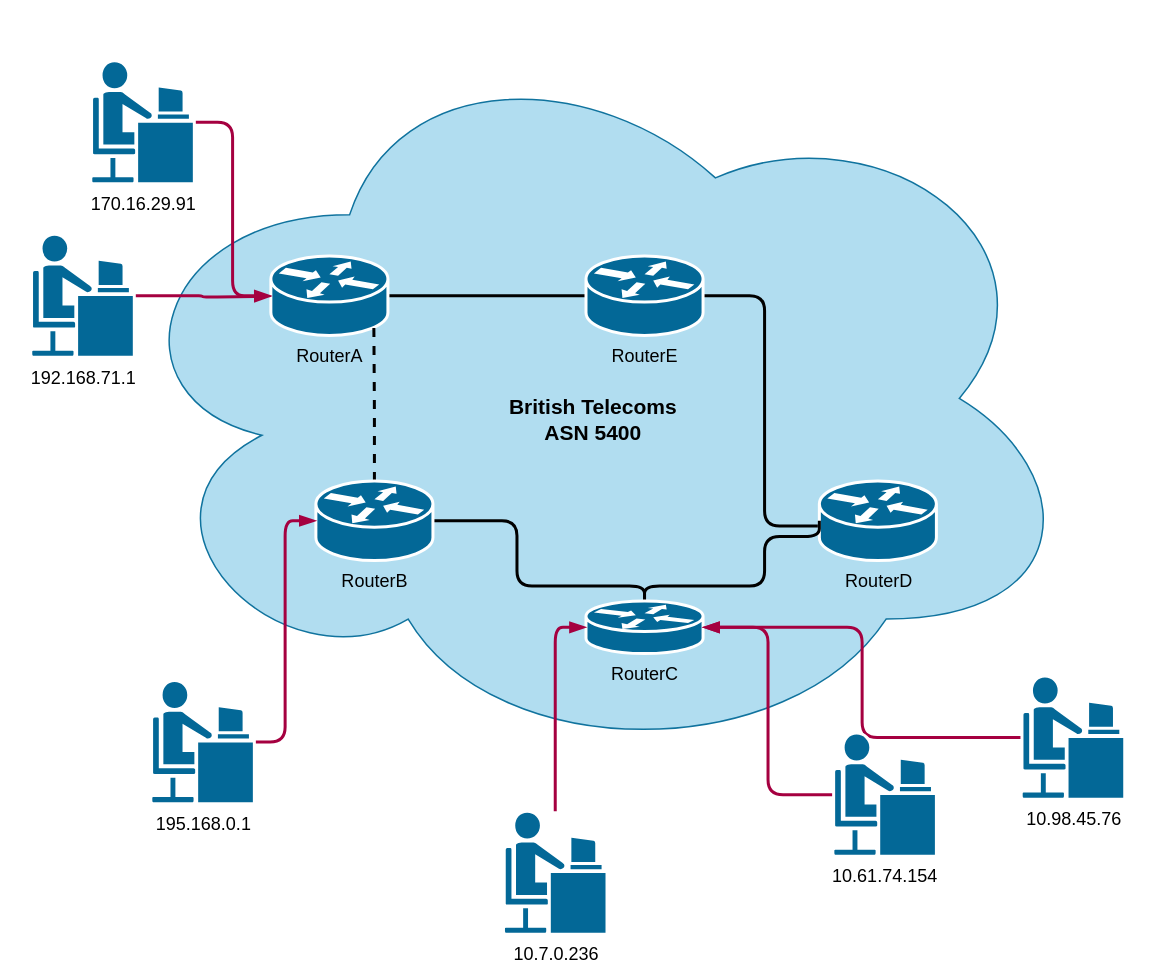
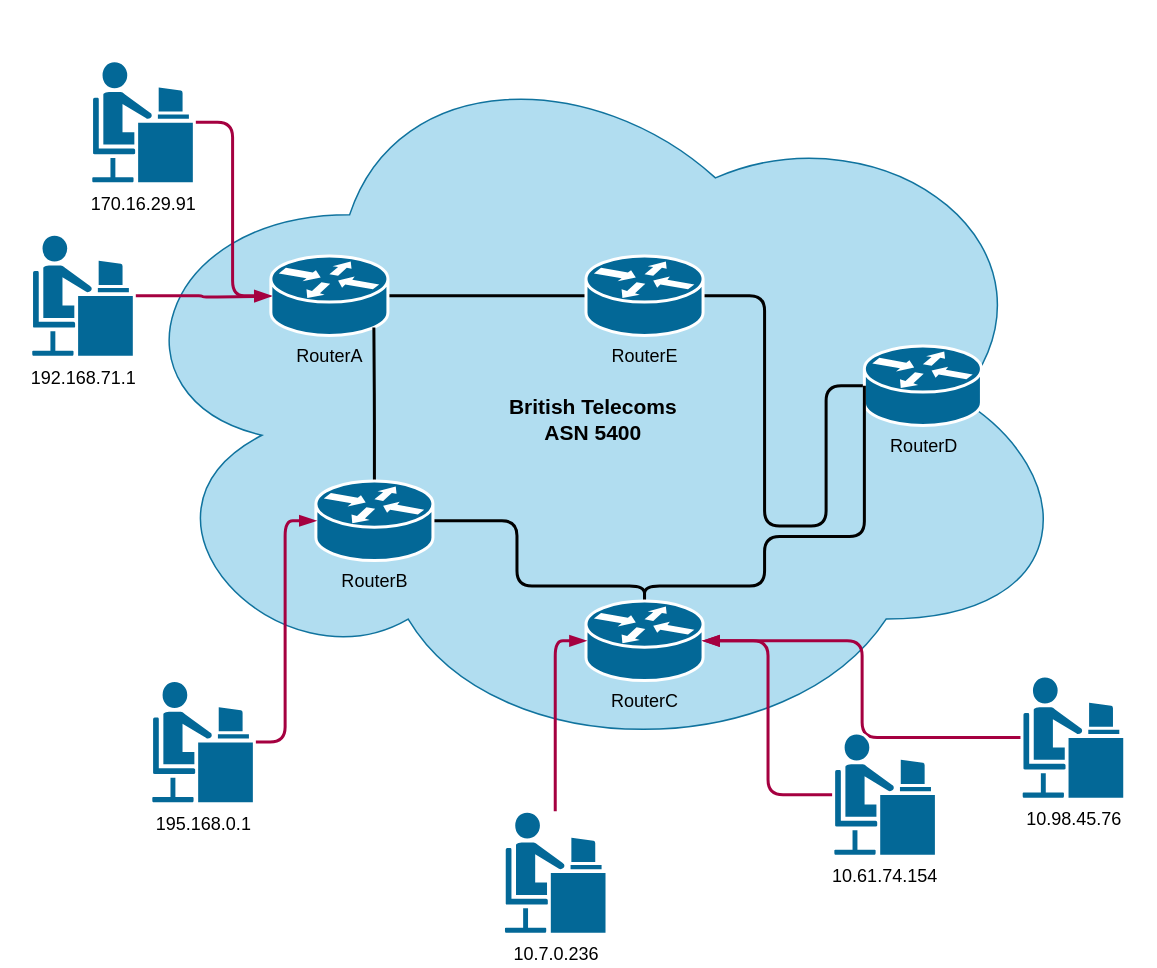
- <mxCell id="11" style="edgeStyle=orthogonalEdgeStyle;orthogonalLoop=1;jettySize=auto;html=1;entryX=0.88;entryY=0.9;entryDx=0;entryDy=0;entryPerimeter=0;strokeWidth=2;endArrow=none;endFill=0;dashed=1;" edge="1" parent="1" source="12" target="7"><mxGeometry relative="1" as="geometry" /></mxCell>
+ <mxCell id="11" style="edgeStyle=orthogonalEdgeStyle;orthogonalLoop=1;jettySize=auto;html=1;entryX=0.88;entryY=0.9;entryDx=0;entryDy=0;entryPerimeter=0;strokeWidth=2;endArrow=none;endFill=0;" edge="1" parent="1" source="12" target="7"><mxGeometry relative="1" as="geometry" /></mxCell>
- <mxCell id="4" value="RouterD" style="shape=mxgraph.cisco.routers.router;html=1;dashed=0;fillColor=#036897;strokeColor=#ffffff;strokeWidth=2;verticalLabelPosition=bottom;verticalAlign=top" vertex="1" parent="1"><mxGeometry x="545.5" y="320" width="78" height="53" as="geometry" /></mxCell>
+ <mxCell id="4" value="RouterD" style="shape=mxgraph.cisco.routers.router;html=1;dashed=0;fillColor=#036897;strokeColor=#ffffff;strokeWidth=2;verticalLabelPosition=bottom;verticalAlign=top" vertex="1" parent="1"><mxGeometry x="575.5" y="230" width="78" height="53" as="geometry" /></mxCell>
- <mxCell id="10" value="RouterC" style="shape=mxgraph.cisco.routers.router;html=1;dashed=0;fillColor=#036897;strokeColor=#ffffff;strokeWidth=2;verticalLabelPosition=bottom;verticalAlign=top" vertex="1" parent="1"><mxGeometry x="390" y="400" width="78" height="35" as="geometry" /></mxCell>
+ <mxCell id="10" value="RouterC" style="shape=mxgraph.cisco.routers.router;html=1;dashed=0;fillColor=#036897;strokeColor=#ffffff;strokeWidth=2;verticalLabelPosition=bottom;verticalAlign=top" vertex="1" parent="1"><mxGeometry x="390" y="400" width="78" height="53" as="geometry" /></mxCell>
